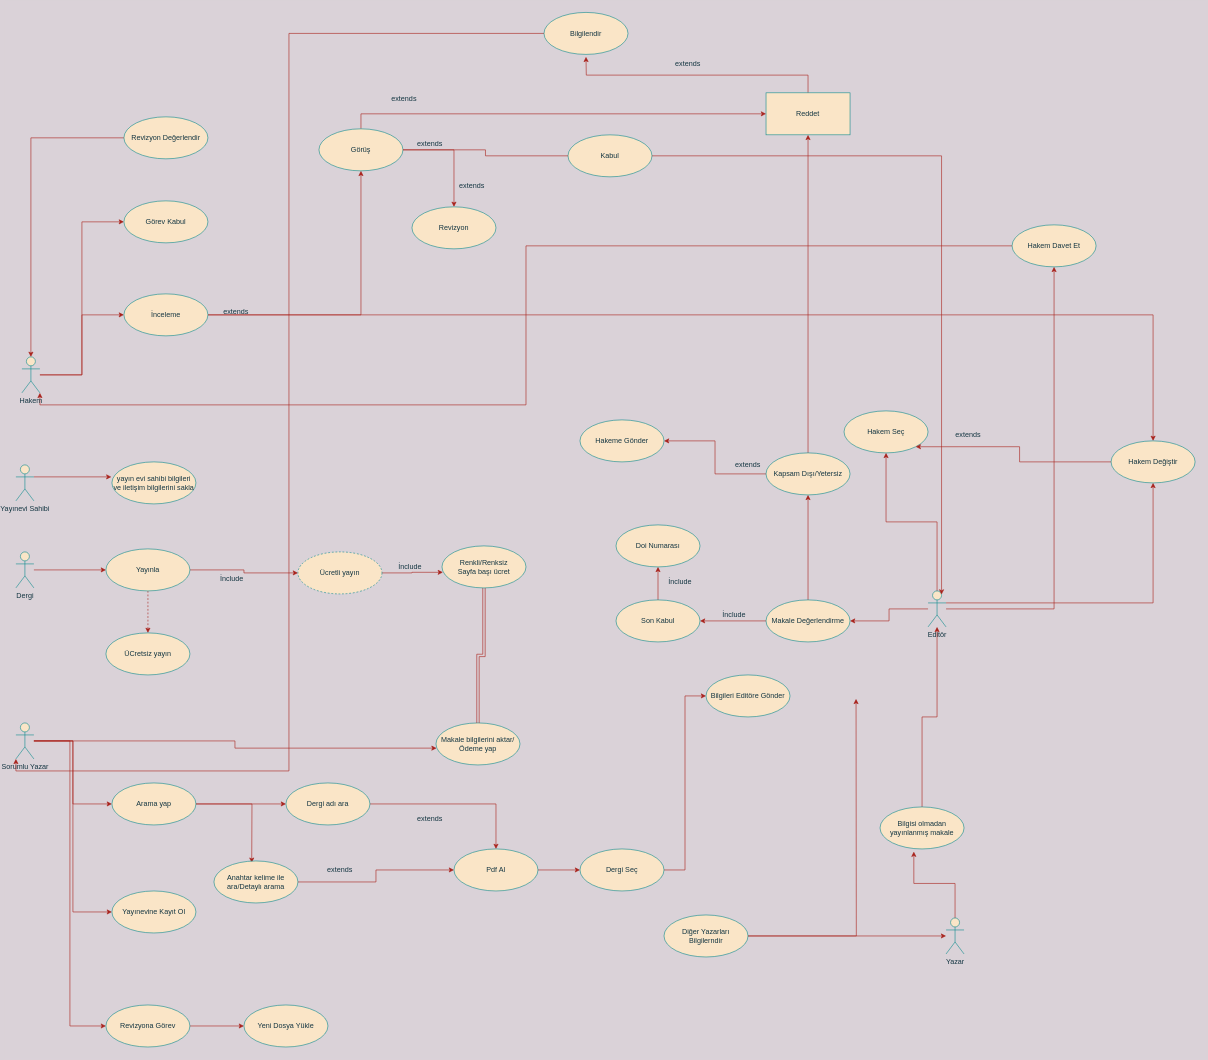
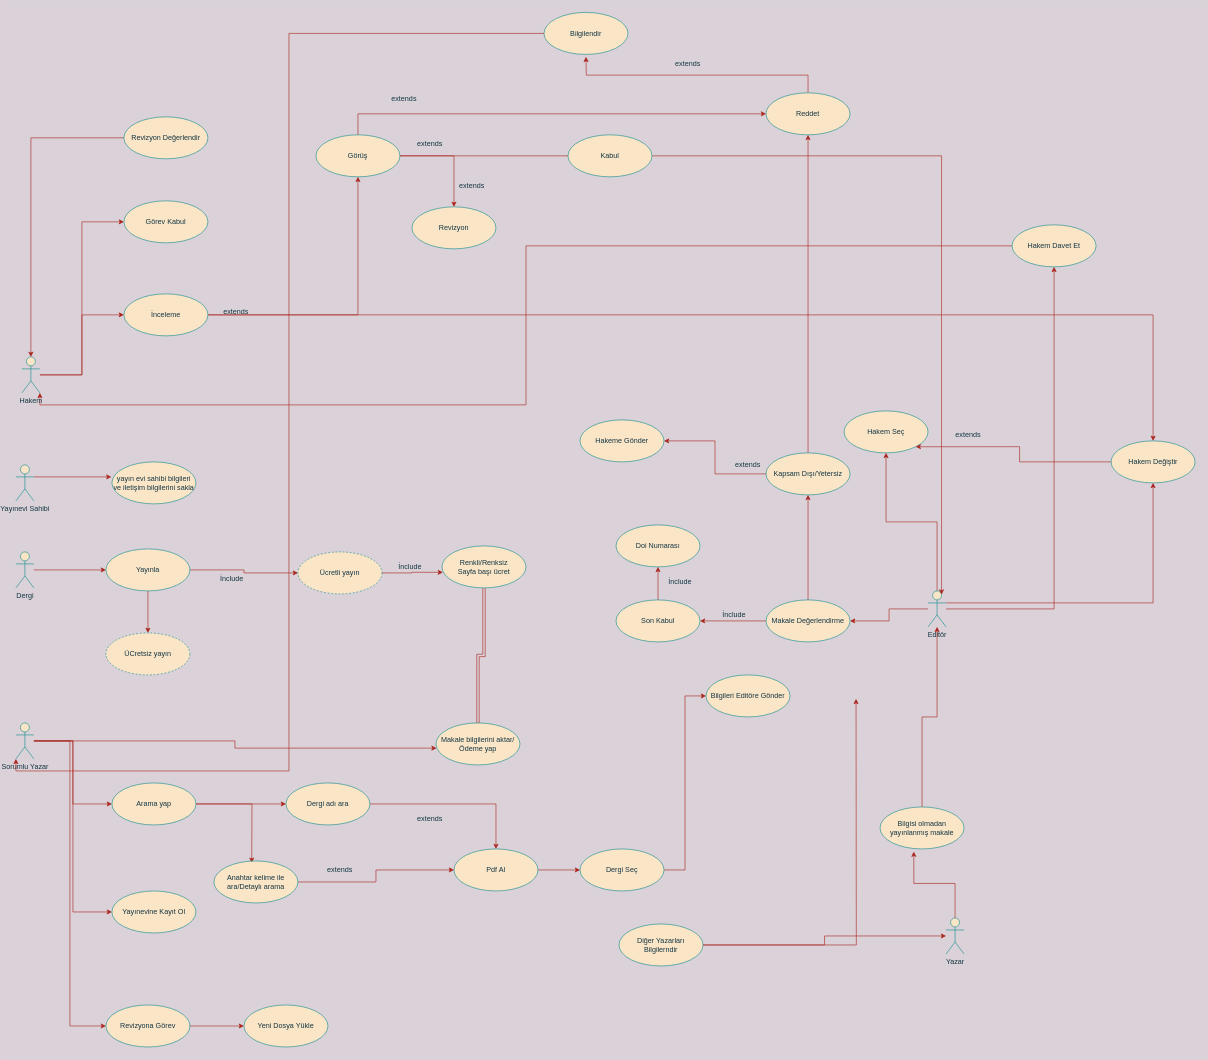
- <mxCell id="55" value="Reddet" style="whiteSpace=wrap;html=1;fillColor=#FAE5C7;strokeColor=#0F8B8D;fontColor=#143642;rounded=0;" vertex="1" parent="1"><mxGeometry x="1270" y="154" width="140" height="70" as="geometry" /></mxCell>
+ <mxCell id="55" value="Reddet" style="ellipse;whiteSpace=wrap;html=1;fillColor=#FAE5C7;strokeColor=#0F8B8D;fontColor=#143642;" vertex="1" parent="1"><mxGeometry x="1270" y="154" width="140" height="70" as="geometry" /></mxCell>
- <mxCell id="70" value="Görüş" style="ellipse;whiteSpace=wrap;html=1;fillColor=#FAE5C7;strokeColor=#0F8B8D;fontColor=#143642;" vertex="1" parent="1"><mxGeometry x="525" y="214" width="140" height="70" as="geometry" /></mxCell>
+ <mxCell id="70" value="Görüş" style="ellipse;whiteSpace=wrap;html=1;fillColor=#FAE5C7;strokeColor=#0F8B8D;fontColor=#143642;" vertex="1" parent="1"><mxGeometry x="520" y="224" width="140" height="70" as="geometry" /></mxCell>
- <mxCell id="20" style="edgeStyle=orthogonalEdgeStyle;rounded=0;orthogonalLoop=1;jettySize=auto;html=1;entryX=0.5;entryY=0;entryDx=0;entryDy=0;strokeColor=#A8201A;fontColor=#143642;labelBackgroundColor=#DAD2D8;dashed=1;" edge="1" parent="1" source="22" target="25"><mxGeometry relative="1" as="geometry" /></mxCell>
+ <mxCell id="20" style="edgeStyle=orthogonalEdgeStyle;rounded=0;orthogonalLoop=1;jettySize=auto;html=1;entryX=0.5;entryY=0;entryDx=0;entryDy=0;strokeColor=#A8201A;fontColor=#143642;labelBackgroundColor=#DAD2D8;" edge="1" parent="1" source="22" target="25"><mxGeometry relative="1" as="geometry" /></mxCell>
- <mxCell id="25" value="ÜCretsiz yayın" style="ellipse;whiteSpace=wrap;html=1;fillColor=#FAE5C7;strokeColor=#0F8B8D;fontColor=#143642;" vertex="1" parent="1"><mxGeometry x="170" y="1054" width="140" height="70" as="geometry" /></mxCell>
+ <mxCell id="25" value="ÜCretsiz yayın" style="ellipse;whiteSpace=wrap;html=1;fillColor=#FAE5C7;strokeColor=#0F8B8D;fontColor=#143642;dashed=1;" vertex="1" parent="1"><mxGeometry x="170" y="1054" width="140" height="70" as="geometry" /></mxCell>
- <mxCell id="43" value="Diğer Yazarları Bilgilerndir" style="ellipse;whiteSpace=wrap;html=1;fillColor=#FAE5C7;strokeColor=#0F8B8D;fontColor=#143642;" vertex="1" parent="1"><mxGeometry x="1100" y="1524" width="140" height="70" as="geometry" /></mxCell>
+ <mxCell id="43" value="Diğer Yazarları Bilgilerndir" style="ellipse;whiteSpace=wrap;html=1;fillColor=#FAE5C7;strokeColor=#0F8B8D;fontColor=#143642;" vertex="1" parent="1"><mxGeometry x="1025" y="1539" width="140" height="70" as="geometry" /></mxCell>
